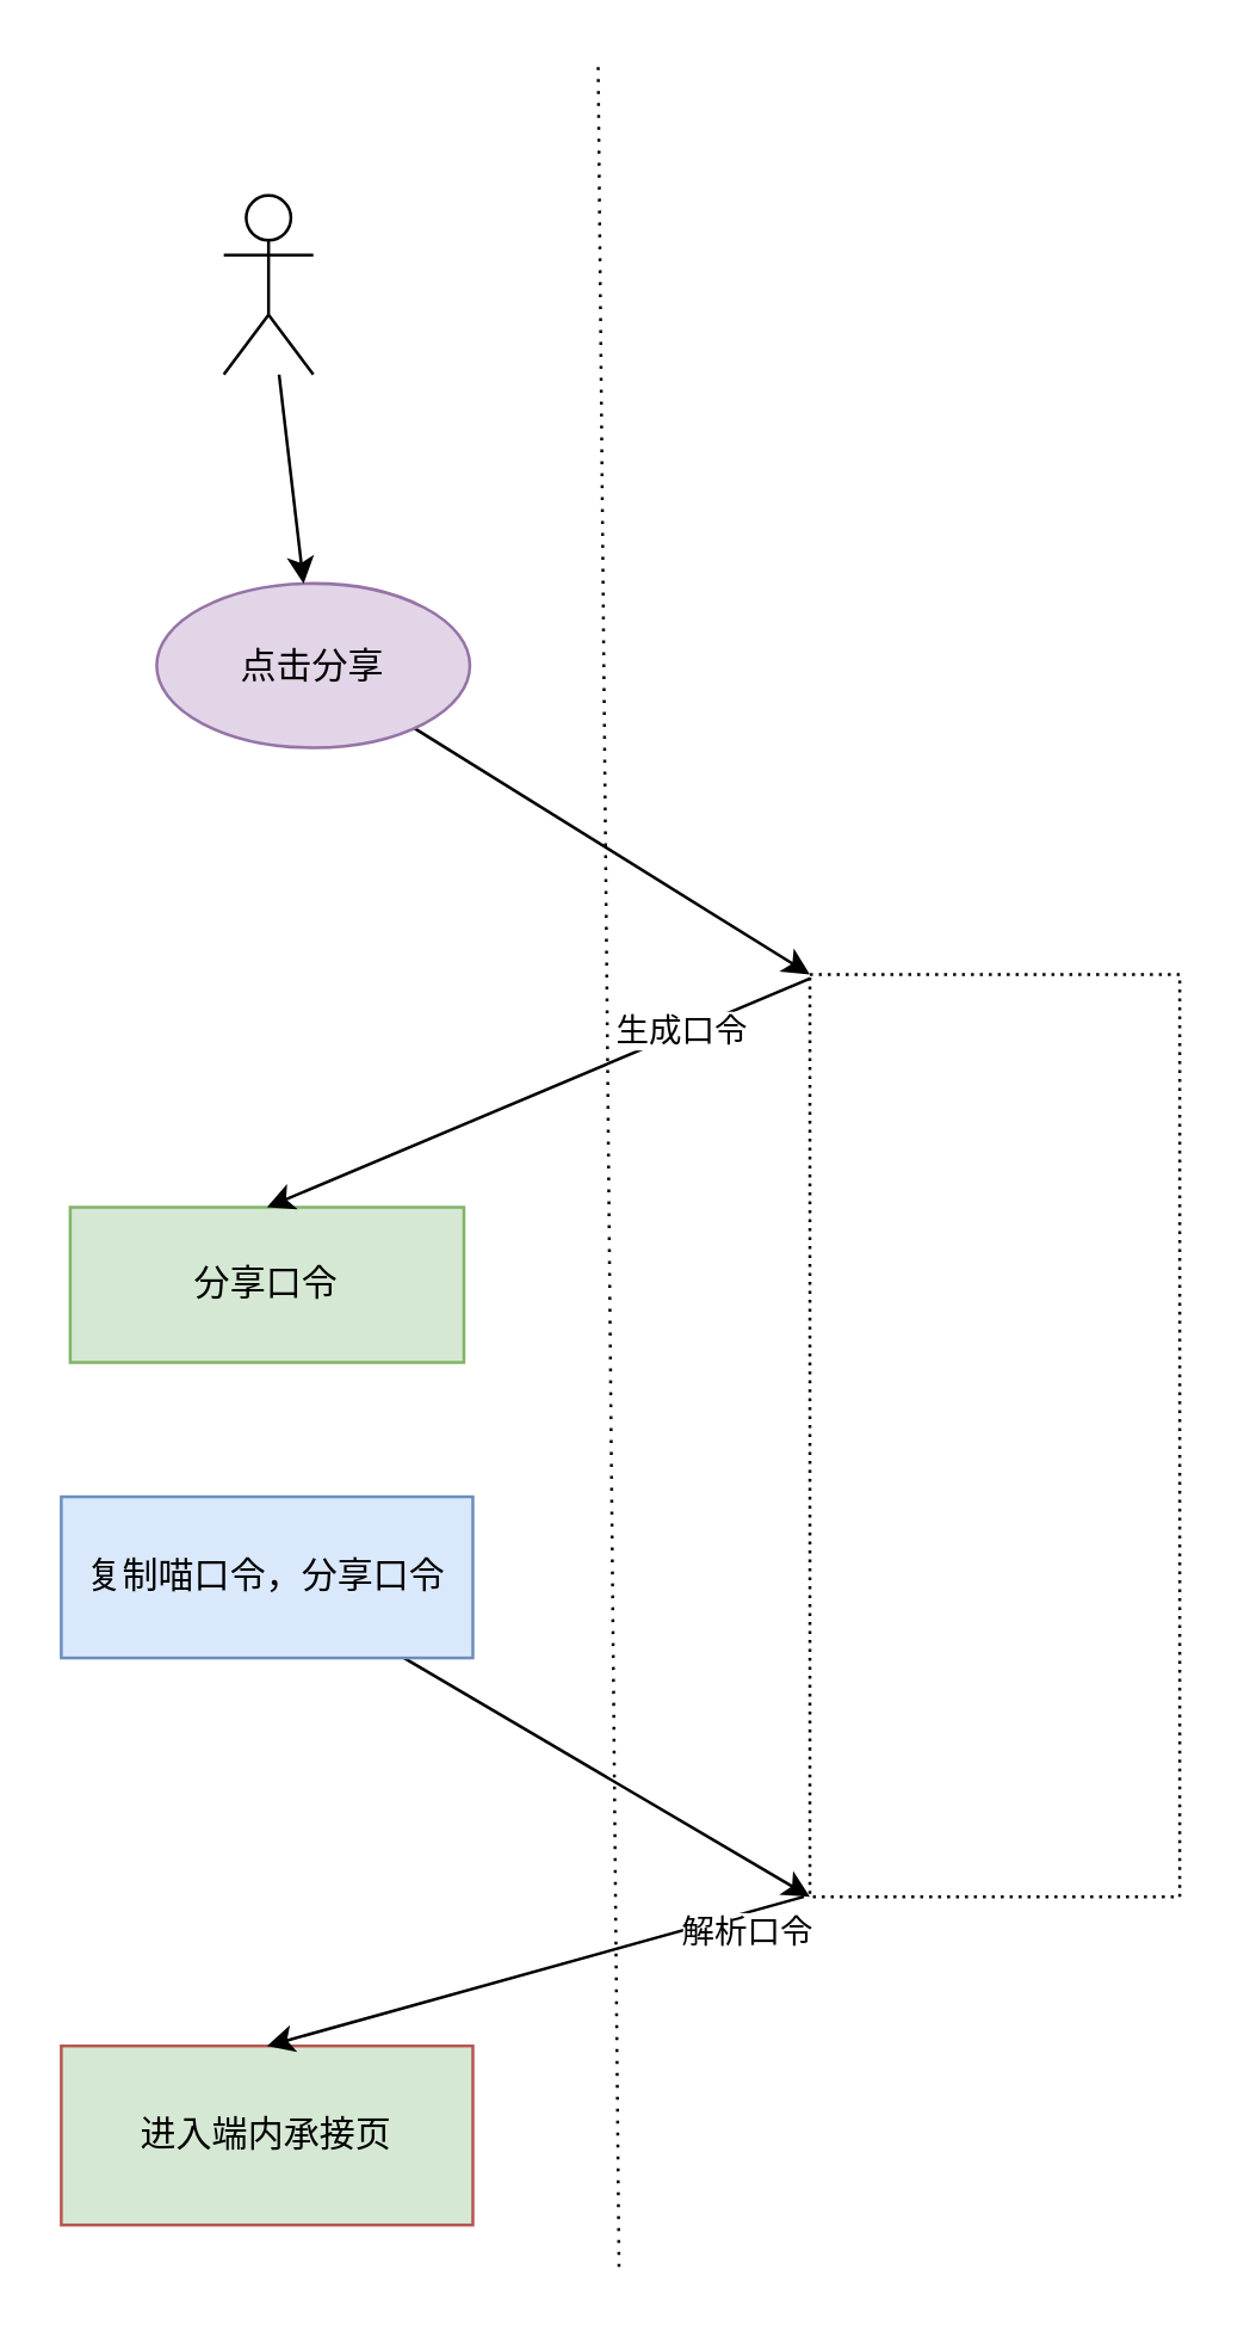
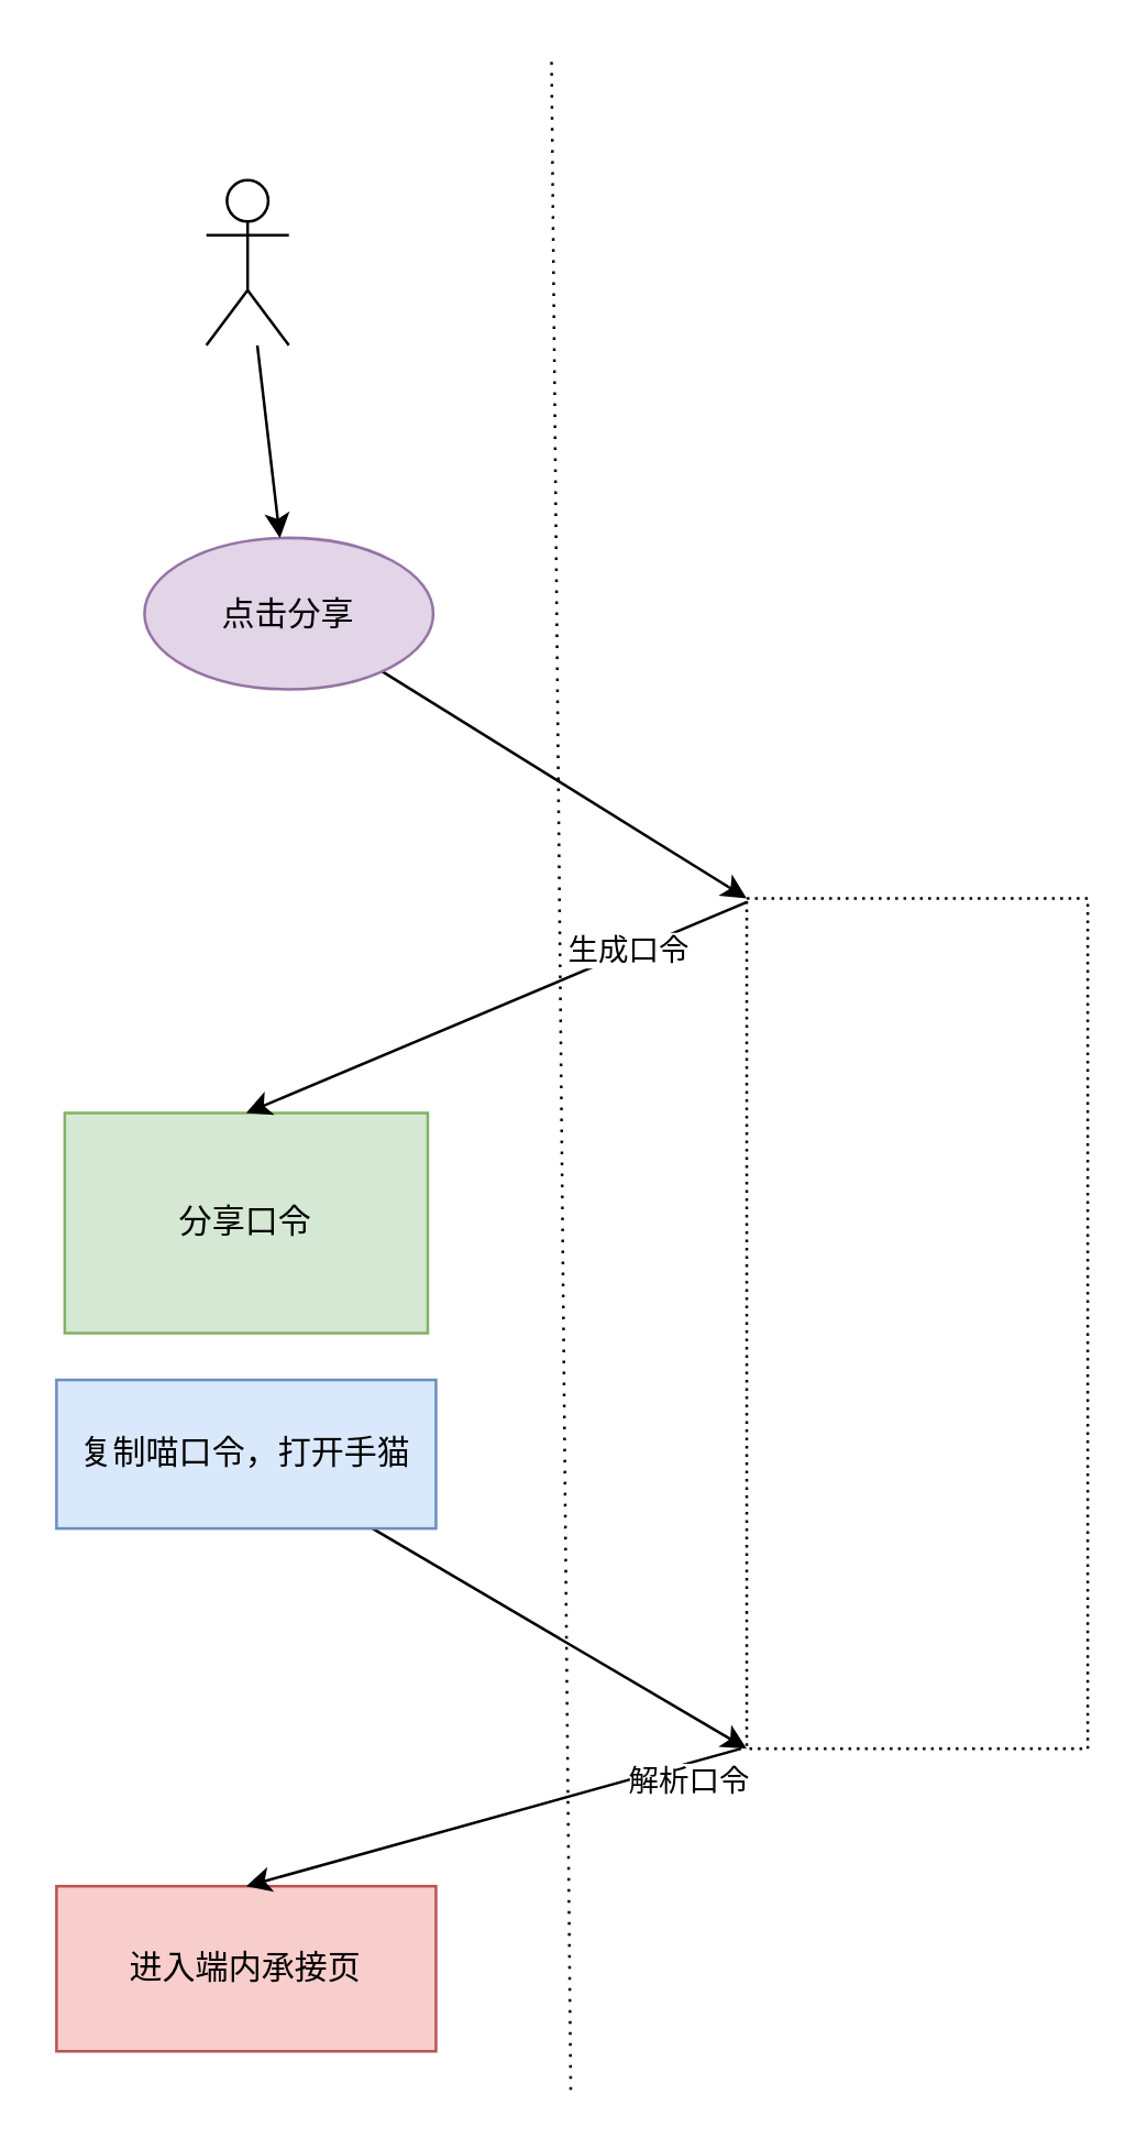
- <mxCell id="4" value="分享口令" style="rounded=0;whiteSpace=wrap;html=1;fillColor=#d5e8d4;strokeColor=#82b366;" vertex="1" parent="1"><mxGeometry x="23" y="404" width="132" height="52" as="geometry" /></mxCell>
+ <mxCell id="4" value="分享口令" style="rounded=0;whiteSpace=wrap;html=1;fillColor=#d5e8d4;strokeColor=#82b366;" vertex="1" parent="1"><mxGeometry x="23" y="404" width="132" height="80" as="geometry" /></mxCell>
- <mxCell id="6" value="复制喵口令，分享口令" style="rounded=0;whiteSpace=wrap;html=1;fillColor=#dae8fc;strokeColor=#6c8ebf;" vertex="1" parent="1"><mxGeometry x="20" y="501" width="138" height="54" as="geometry" /></mxCell>
+ <mxCell id="6" value="复制喵口令，打开手猫" style="rounded=0;whiteSpace=wrap;html=1;fillColor=#dae8fc;strokeColor=#6c8ebf;" vertex="1" parent="1"><mxGeometry x="20" y="501" width="138" height="54" as="geometry" /></mxCell>
- <mxCell id="7" value="进入端内承接页" style="rounded=0;whiteSpace=wrap;html=1;fillColor=#d5e8d4;strokeColor=#b85450;" vertex="1" parent="1"><mxGeometry x="20" y="685" width="138" height="60" as="geometry" /></mxCell>
+ <mxCell id="7" value="进入端内承接页" style="rounded=0;whiteSpace=wrap;html=1;fillColor=#f8cecc;strokeColor=#b85450;" vertex="1" parent="1"><mxGeometry x="20" y="685" width="138" height="60" as="geometry" /></mxCell>
